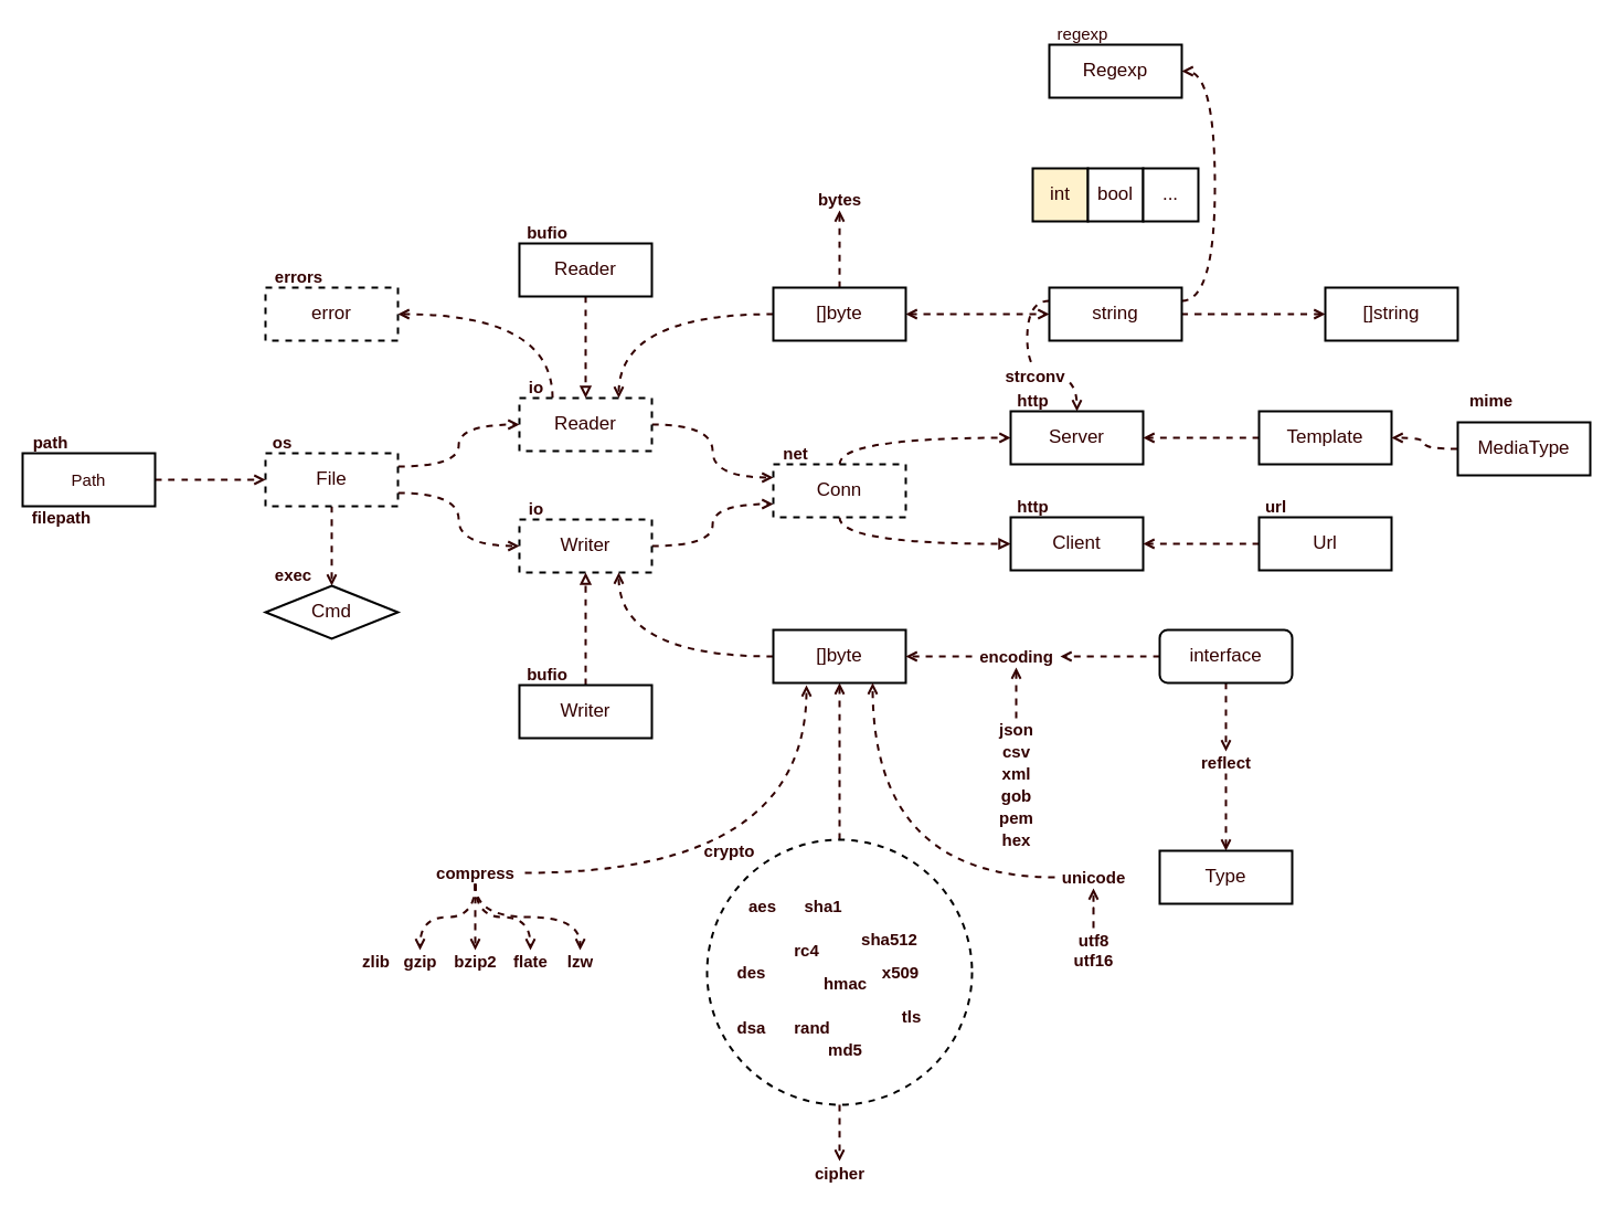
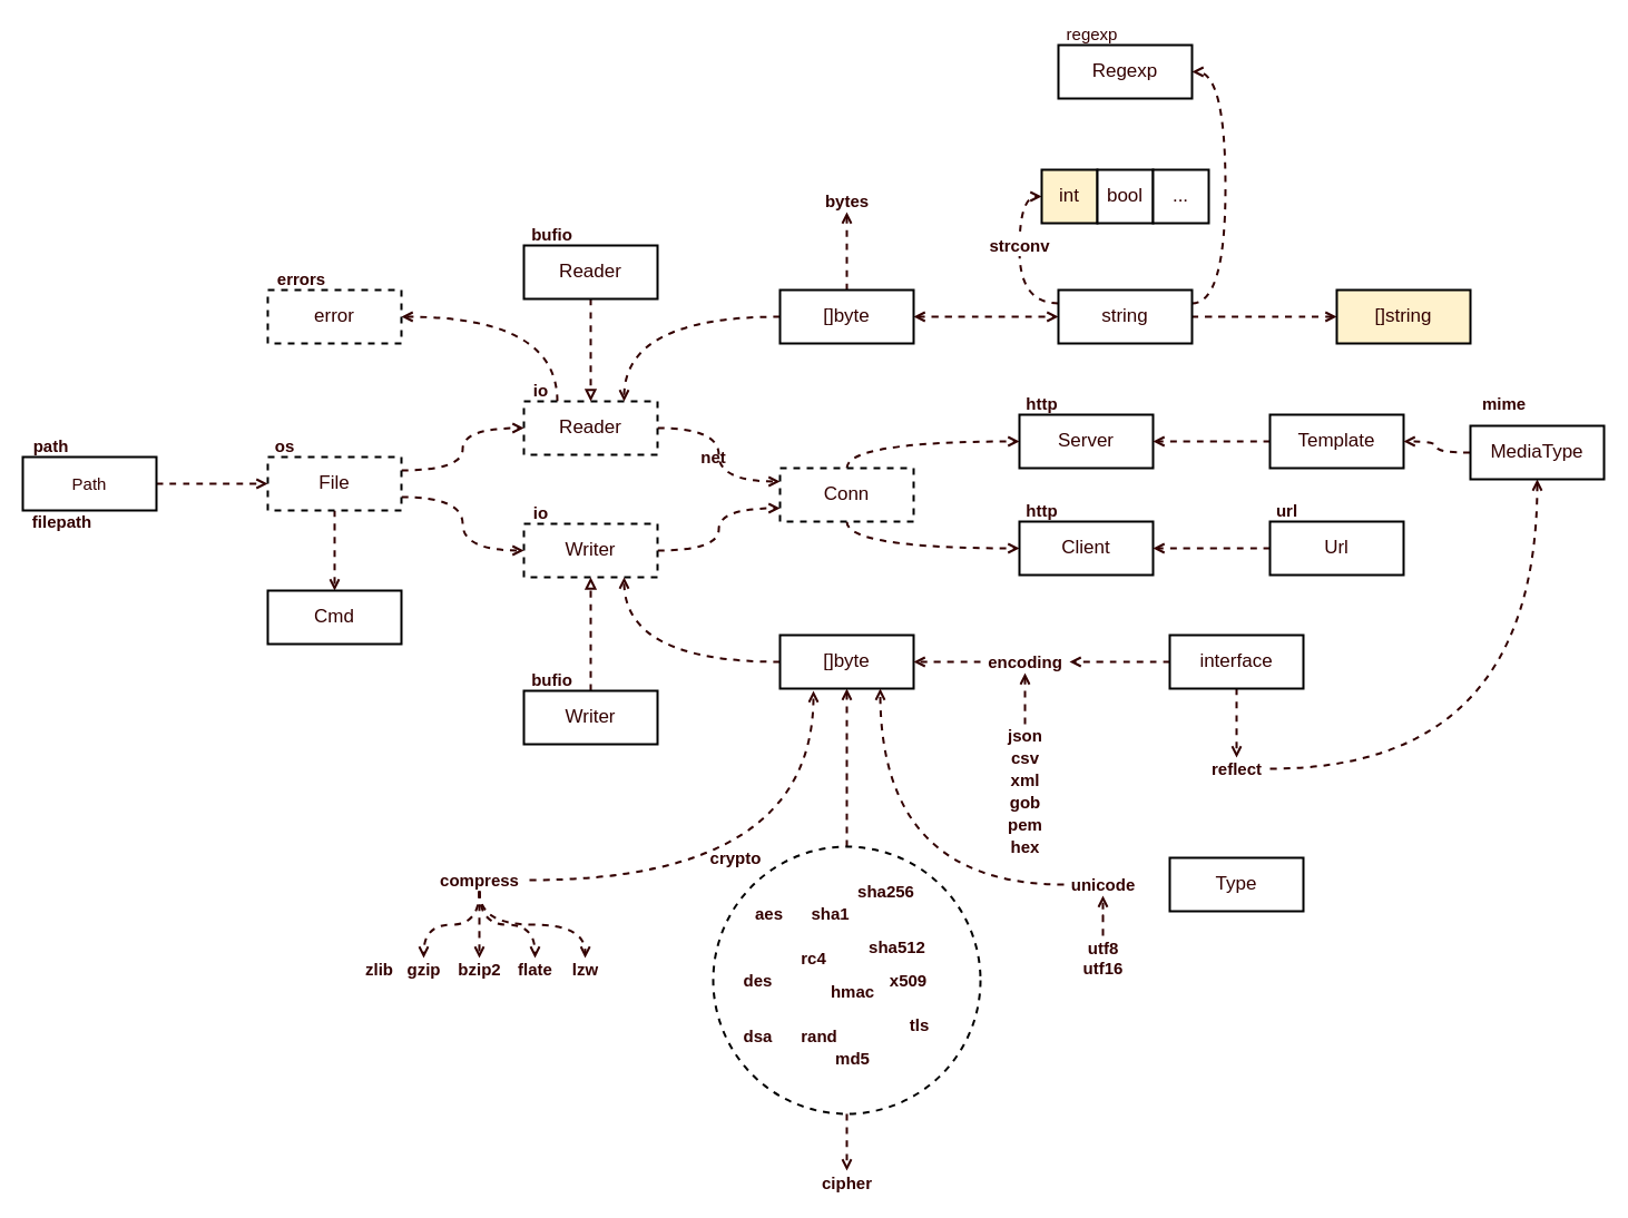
- <mxCell id="35" value="[]string" style="rounded=0;whiteSpace=wrap;html=1;strokeWidth=2;fontSize=17;fontFamily=Helvetica;fontColor=#330000;" vertex="1" parent="1"><mxGeometry x="1200" y="260" width="120" height="48" as="geometry" /></mxCell>
+ <mxCell id="35" value="[]string" style="rounded=0;whiteSpace=wrap;html=1;strokeWidth=2;fontSize=17;fontFamily=Helvetica;fontColor=#330000;fillColor=#fff2cc;" vertex="1" parent="1"><mxGeometry x="1200" y="260" width="120" height="48" as="geometry" /></mxCell>
- <mxCell id="32" value="strconv" style="edgeStyle=orthogonalEdgeStyle;curved=1;rounded=0;orthogonalLoop=1;jettySize=auto;html=1;exitX=0;exitY=0.25;exitDx=0;exitDy=0;dashed=1;fontFamily=Helvetica;fontSize=15;fontColor=#330000;startArrow=none;startFill=0;endArrow=open;endFill=0;strokeColor=#330000;strokeWidth=2;fontStyle=1;" edge="1" parent="1" source="34" target="88"><mxGeometry x="0.152" relative="1" as="geometry"><mxPoint as="offset" /></mxGeometry></mxCell>
+ <mxCell id="32" value="strconv" style="edgeStyle=orthogonalEdgeStyle;curved=1;rounded=0;orthogonalLoop=1;jettySize=auto;html=1;exitX=0;exitY=0.25;exitDx=0;exitDy=0;entryX=0;entryY=0.5;entryDx=0;entryDy=0;dashed=1;fontFamily=Helvetica;fontSize=15;fontColor=#330000;startArrow=none;startFill=0;endArrow=open;endFill=0;strokeColor=#330000;strokeWidth=2;fontStyle=1" edge="1" parent="1" source="34" target="37"><mxGeometry x="0.152" relative="1" as="geometry"><mxPoint as="offset" /></mxGeometry></mxCell>
- <mxCell id="15" value="net" style="text;html=1;align=center;verticalAlign=middle;resizable=0;points=[];autosize=1;strokeColor=none;fontSize=15;fontFamily=Helvetica;fontColor=#330000;fontStyle=1" vertex="1" parent="1"><mxGeometry x="700" y="400" width="40" height="20" as="geometry" /></mxCell>
+ <mxCell id="15" value="net" style="text;html=1;align=center;verticalAlign=middle;resizable=0;points=[];autosize=1;strokeColor=none;fontSize=15;fontFamily=Helvetica;fontColor=#330000;fontStyle=1" vertex="1" parent="1"><mxGeometry x="620" y="400" width="40" height="20" as="geometry" /></mxCell>
- <mxCell id="13" style="edgeStyle=orthogonalEdgeStyle;curved=1;rounded=0;orthogonalLoop=1;jettySize=auto;html=1;exitX=0.5;exitY=1;exitDx=0;exitDy=0;entryX=0;entryY=0.5;entryDx=0;entryDy=0;dashed=1;fontFamily=Helvetica;fontSize=15;fontColor=#330000;startArrow=none;startFill=0;endArrow=block;endFill=0;strokeColor=#330000;strokeWidth=2;" edge="1" parent="1" source="14" target="89"><mxGeometry relative="1" as="geometry" /></mxCell>
+ <mxCell id="13" style="edgeStyle=orthogonalEdgeStyle;curved=1;rounded=0;orthogonalLoop=1;jettySize=auto;html=1;exitX=0.5;exitY=1;exitDx=0;exitDy=0;entryX=0;entryY=0.5;entryDx=0;entryDy=0;dashed=1;fontFamily=Helvetica;fontSize=15;fontColor=#330000;startArrow=none;startFill=0;endArrow=open;endFill=0;strokeColor=#330000;strokeWidth=2;" edge="1" parent="1" source="14" target="89"><mxGeometry relative="1" as="geometry" /></mxCell>
- <mxCell id="103" value="exec" style="text;html=1;align=center;verticalAlign=middle;resizable=0;points=[];autosize=1;strokeColor=none;fontSize=15;fontFamily=Helvetica;fontColor=#330000;fontStyle=1" vertex="1" parent="1"><mxGeometry x="240" y="510" width="50" height="20" as="geometry" /></mxCell>
- <mxCell id="102" value="Cmd" style="rhombus;whiteSpace=wrap;html=1;strokeWidth=2;fontSize=17;fontFamily=Helvetica;fontColor=#330000;fillColor=none;" vertex="1" parent="1"><mxGeometry x="240" y="530" width="120" height="48" as="geometry" /></mxCell>
+ <mxCell id="102" value="Cmd" style="rounded=0;whiteSpace=wrap;html=1;strokeWidth=2;fontSize=17;fontFamily=Helvetica;fontColor=#330000;fillColor=none;" vertex="1" parent="1"><mxGeometry x="240" y="530" width="120" height="48" as="geometry" /></mxCell>
- <mxCell id="84" value="interface" style="whiteSpace=wrap;html=1;strokeWidth=2;fontSize=17;fontFamily=Helvetica;fontColor=#330000;fillColor=none;rounded=1;" vertex="1" parent="1"><mxGeometry x="1050" y="570" width="120" height="48" as="geometry" /></mxCell>
+ <mxCell id="84" value="interface" style="rounded=0;whiteSpace=wrap;html=1;strokeWidth=2;fontSize=17;fontFamily=Helvetica;fontColor=#330000;fillColor=none;" vertex="1" parent="1"><mxGeometry x="1050" y="570" width="120" height="48" as="geometry" /></mxCell>
- <mxCell id="85" value="" style="edgeStyle=orthogonalEdgeStyle;curved=1;rounded=0;orthogonalLoop=1;jettySize=auto;html=1;dashed=1;fontFamily=Helvetica;fontSize=15;fontColor=#330000;startArrow=none;startFill=0;endArrow=open;endFill=0;strokeColor=#330000;strokeWidth=2;" edge="1" parent="1" source="86" target="87"><mxGeometry relative="1" as="geometry" /></mxCell>
+ <mxCell id="85" value="" style="edgeStyle=orthogonalEdgeStyle;curved=1;rounded=0;orthogonalLoop=1;jettySize=auto;html=1;dashed=1;fontFamily=Helvetica;fontSize=15;fontColor=#330000;startArrow=none;startFill=0;endArrow=open;endFill=0;strokeColor=#330000;strokeWidth=2;" edge="1" parent="1" source="86" target="100"><mxGeometry relative="1" as="geometry" /></mxCell>
+ <mxCell id="62" value="sha256" style="text;html=1;align=center;verticalAlign=middle;resizable=0;points=[];autosize=1;strokeColor=none;fontSize=15;fontFamily=Helvetica;fontColor=#330000;fontStyle=1" vertex="1" parent="1"><mxGeometry x="760" y="790" width="70" height="20" as="geometry" /></mxCell>
